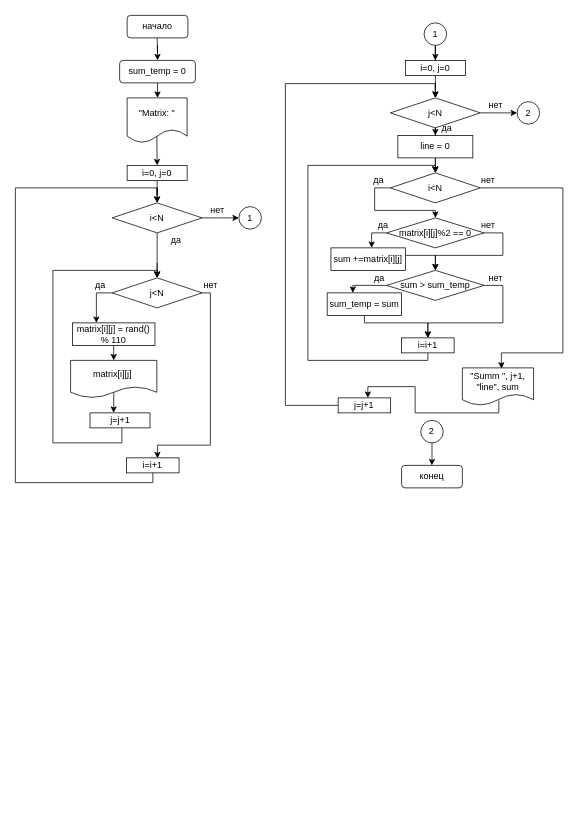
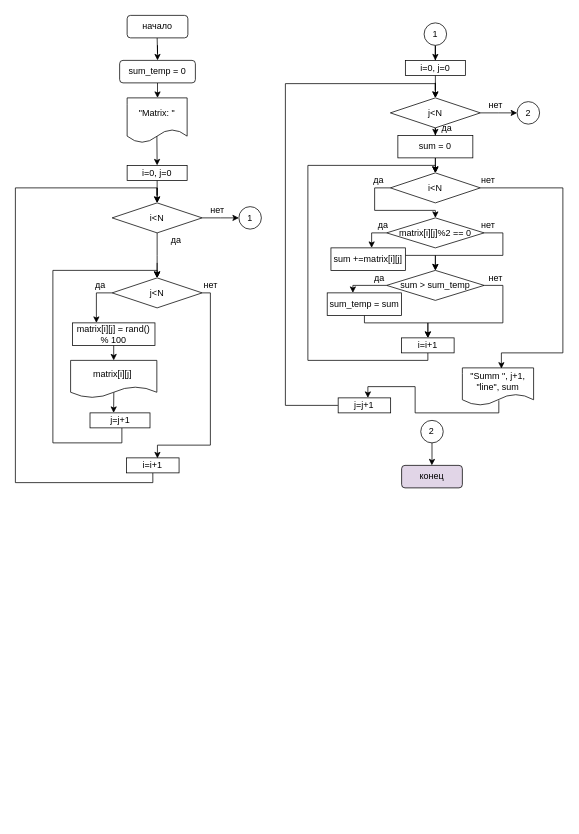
- <mxCell id="51" value="line = 0" style="rounded=0;whiteSpace=wrap;html=1;" vertex="1" parent="1"><mxGeometry x="529.99" y="180" width="99.97" height="30" as="geometry" /></mxCell>
+ <mxCell id="51" value="sum = 0" style="rounded=0;whiteSpace=wrap;html=1;" vertex="1" parent="1"><mxGeometry x="529.99" y="180" width="99.97" height="30" as="geometry" /></mxCell>
- <mxCell id="19" value="matrix[i][j] = rand() % 110" style="whiteSpace=wrap;html=1;" parent="1" vertex="1"><mxGeometry x="96.13" y="430" width="110" height="30" as="geometry" /></mxCell>
+ <mxCell id="19" value="matrix[i][j] = rand() % 100" style="whiteSpace=wrap;html=1;" parent="1" vertex="1"><mxGeometry x="96.13" y="430" width="110" height="30" as="geometry" /></mxCell>
- <mxCell id="55" value="конец" style="rounded=1;whiteSpace=wrap;html=1;" vertex="1" parent="1"><mxGeometry x="534.99" y="620" width="81" height="30" as="geometry" /></mxCell>
+ <mxCell id="55" value="конец" style="rounded=1;whiteSpace=wrap;html=1;fillColor=#e1d5e7;" vertex="1" parent="1"><mxGeometry x="534.99" y="620" width="81" height="30" as="geometry" /></mxCell>
